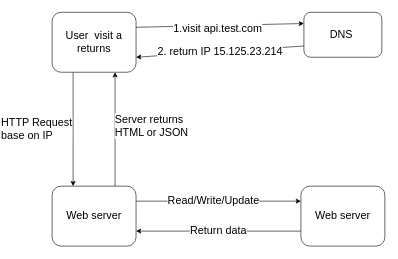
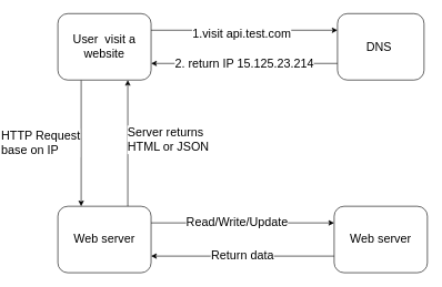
- <mxCell id="7" value="&lt;font style=&quot;font-size: 18px;&quot;&gt;DNS&amp;nbsp;&lt;/font&gt;" style="rounded=1;whiteSpace=wrap;html=1;strokeWidth=1;" parent="1" vertex="1"><mxGeometry x="440" y="20" width="130" height="75" as="geometry" /></mxCell>
+ <mxCell id="7" value="&lt;font style=&quot;font-size: 18px;&quot;&gt;DNS&amp;nbsp;&lt;/font&gt;" style="rounded=1;whiteSpace=wrap;html=1;strokeWidth=1;" parent="1" vertex="1"><mxGeometry x="440" y="20" width="130" height="100" as="geometry" /></mxCell>
- <mxCell id="5" value="&lt;font style=&quot;font-size: 18px;&quot;&gt;User&amp;nbsp; visit a returns&lt;/font&gt;" style="rounded=1;whiteSpace=wrap;html=1;strokeWidth=1;" parent="1" vertex="1"><mxGeometry x="20" y="20" width="140" height="100" as="geometry" /></mxCell>
+ <mxCell id="5" value="&lt;font style=&quot;font-size: 18px;&quot;&gt;User&amp;nbsp; visit a website&lt;/font&gt;" style="rounded=1;whiteSpace=wrap;html=1;strokeWidth=1;" parent="1" vertex="1"><mxGeometry x="20" y="20" width="140" height="100" as="geometry" /></mxCell>
